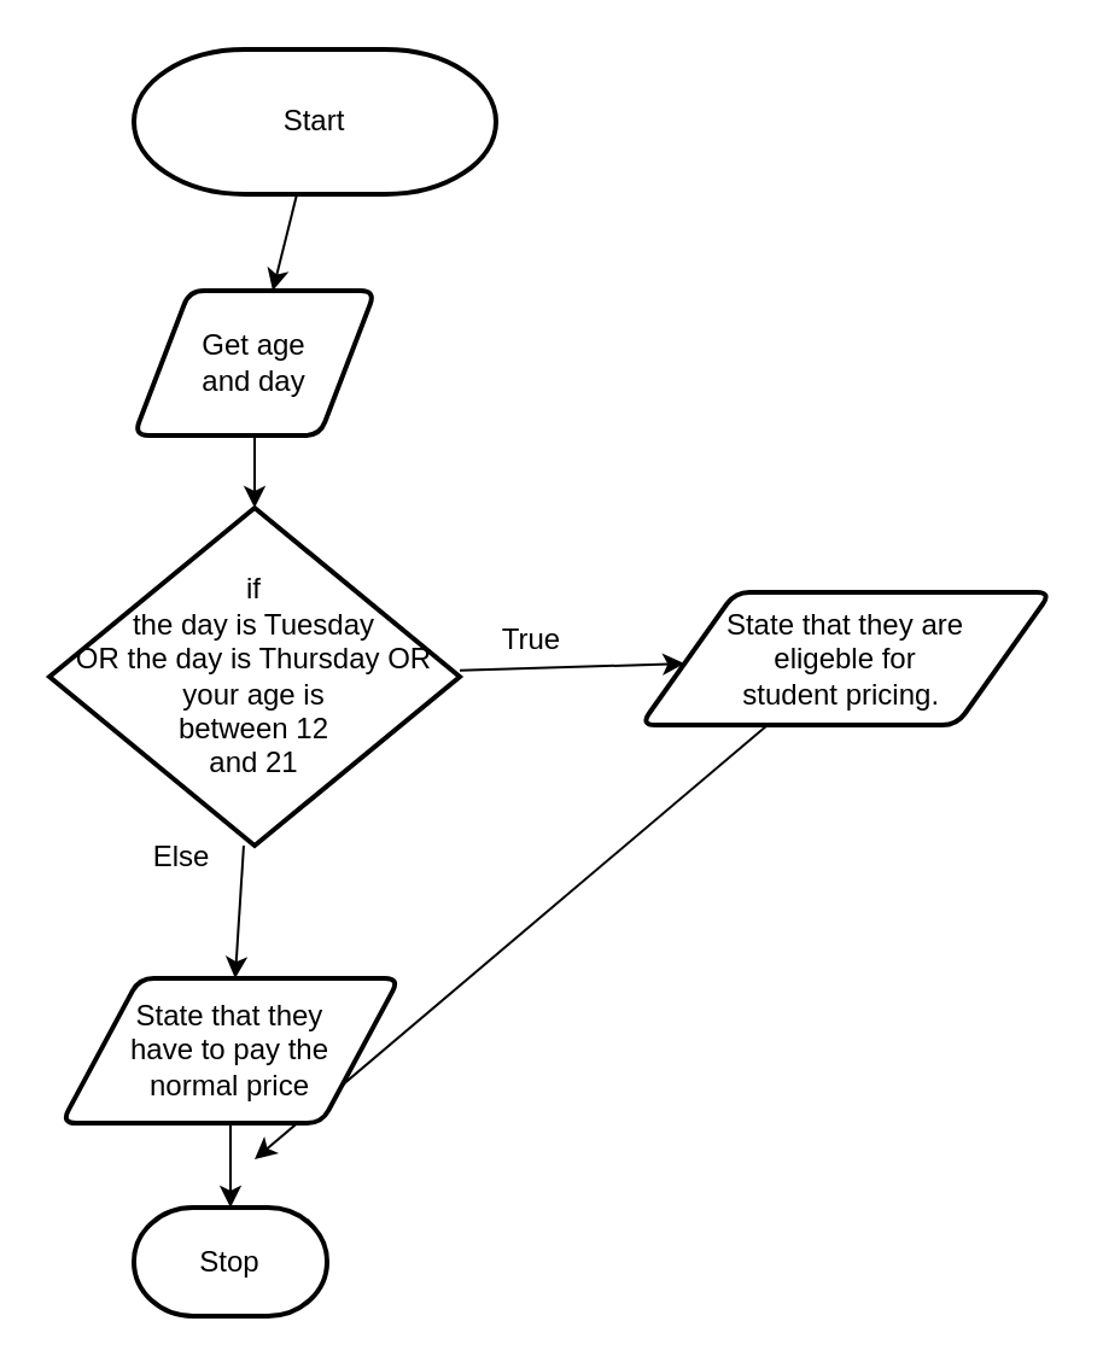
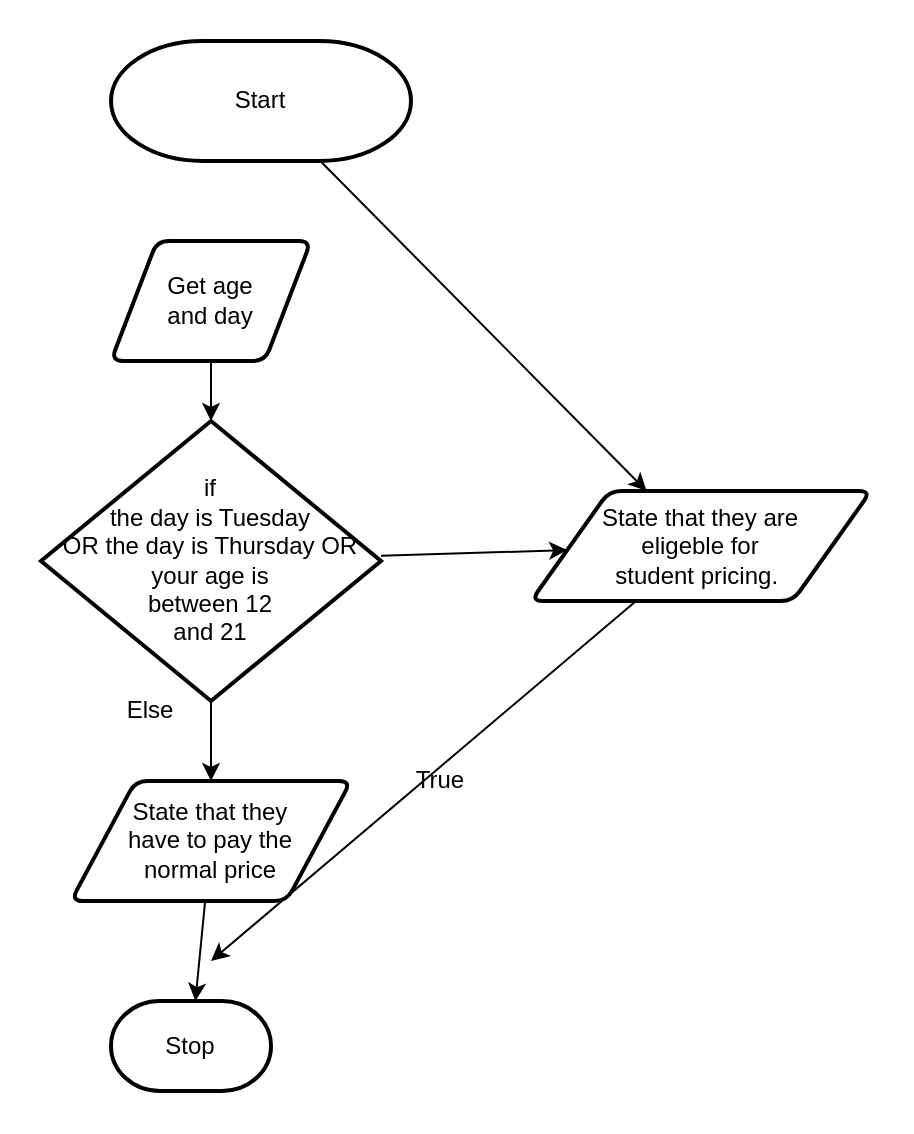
- <mxCell id="2" style="edgeStyle=none;html=1;" parent="1" source="3" target="6" edge="1"><mxGeometry relative="1" as="geometry" /></mxCell>
+ <mxCell id="2" style="edgeStyle=none;html=1;" parent="1" source="3" target="11" edge="1"><mxGeometry relative="1" as="geometry" /></mxCell>
- <mxCell id="14" value="True" style="text;html=1;strokeColor=none;fillColor=none;align=center;verticalAlign=middle;whiteSpace=wrap;rounded=0;" parent="1" vertex="1"><mxGeometry x="190" y="250" width="60" height="30" as="geometry" /></mxCell>
+ <mxCell id="14" value="True" style="text;html=1;strokeColor=none;fillColor=none;align=center;verticalAlign=middle;whiteSpace=wrap;rounded=0;" parent="1" vertex="1"><mxGeometry x="190" y="375" width="60" height="30" as="geometry" /></mxCell>
- <mxCell id="13" value="State that they &lt;br&gt;have to pay the &lt;br&gt;normal price" style="shape=parallelogram;html=1;strokeWidth=2;perimeter=parallelogramPerimeter;whiteSpace=wrap;rounded=1;arcSize=12;size=0.23;" parent="1" vertex="1"><mxGeometry x="25" y="405" width="140" height="60" as="geometry" /></mxCell>
+ <mxCell id="13" value="State that they &lt;br&gt;have to pay the &lt;br&gt;normal price" style="shape=parallelogram;html=1;strokeWidth=2;perimeter=parallelogramPerimeter;whiteSpace=wrap;rounded=1;arcSize=12;size=0.23;" parent="1" vertex="1"><mxGeometry x="35" y="390" width="140" height="60" as="geometry" /></mxCell>
